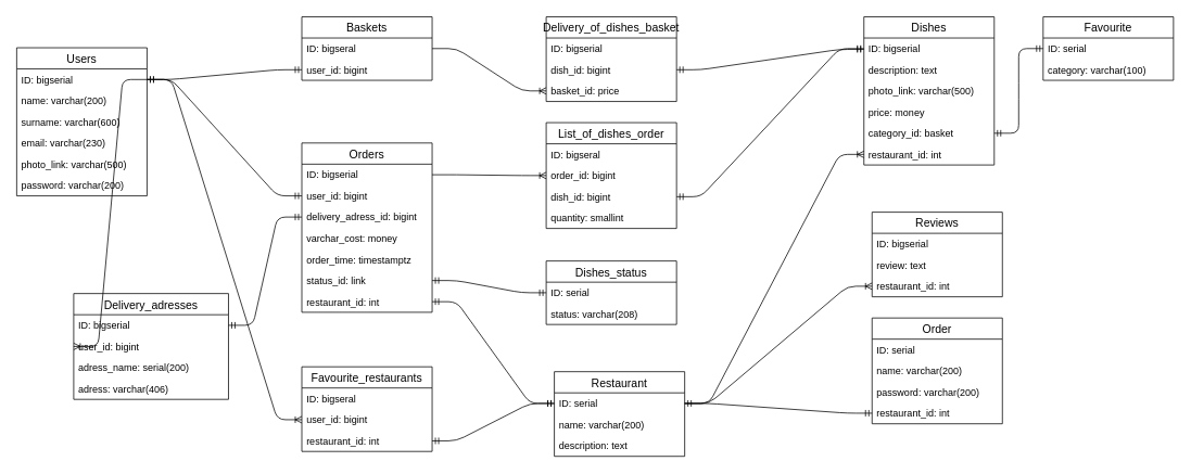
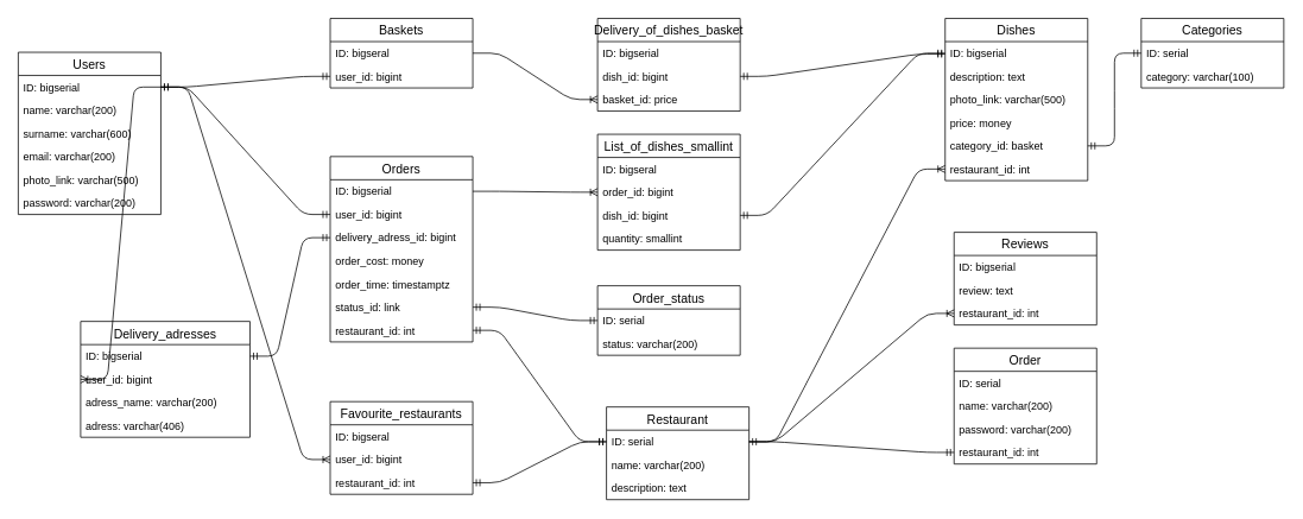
- <mxCell id="55" value="Favourite" style="swimlane;fontStyle=0;childLayout=stackLayout;horizontal=1;startSize=26;horizontalStack=0;resizeParent=1;resizeParentMax=0;resizeLast=0;collapsible=1;marginBottom=0;align=center;fontSize=14;" parent="1" vertex="1"><mxGeometry x="1280" y="20" width="160" height="78" as="geometry" /></mxCell>
+ <mxCell id="55" value="Categories" style="swimlane;fontStyle=0;childLayout=stackLayout;horizontal=1;startSize=26;horizontalStack=0;resizeParent=1;resizeParentMax=0;resizeLast=0;collapsible=1;marginBottom=0;align=center;fontSize=14;" parent="1" vertex="1"><mxGeometry x="1280" y="20" width="160" height="78" as="geometry" /></mxCell>
- <mxCell id="71" value="List_of_dishes_order" style="swimlane;fontStyle=0;childLayout=stackLayout;horizontal=1;startSize=26;horizontalStack=0;resizeParent=1;resizeParentMax=0;resizeLast=0;collapsible=1;marginBottom=0;align=center;fontSize=14;" parent="1" vertex="1"><mxGeometry x="670" y="150" width="160" height="130" as="geometry" /></mxCell>
+ <mxCell id="71" value="List_of_dishes_smallint" style="swimlane;fontStyle=0;childLayout=stackLayout;horizontal=1;startSize=26;horizontalStack=0;resizeParent=1;resizeParentMax=0;resizeLast=0;collapsible=1;marginBottom=0;align=center;fontSize=14;" parent="1" vertex="1"><mxGeometry x="670" y="150" width="160" height="130" as="geometry" /></mxCell>
- <mxCell id="24" value="email: varchar(230)" style="text;strokeColor=none;fillColor=none;spacingLeft=4;spacingRight=4;overflow=hidden;rotatable=0;points=[[0,0.5],[1,0.5]];portConstraint=eastwest;fontSize=12;" parent="20" vertex="1"><mxGeometry y="104" width="160" height="26" as="geometry" /></mxCell>
+ <mxCell id="24" value="email: varchar(200)" style="text;strokeColor=none;fillColor=none;spacingLeft=4;spacingRight=4;overflow=hidden;rotatable=0;points=[[0,0.5],[1,0.5]];portConstraint=eastwest;fontSize=12;" parent="20" vertex="1"><mxGeometry y="104" width="160" height="26" as="geometry" /></mxCell>
- <mxCell id="38" value="varchar_cost: money" style="text;strokeColor=none;fillColor=none;spacingLeft=4;spacingRight=4;overflow=hidden;rotatable=0;points=[[0,0.5],[1,0.5]];portConstraint=eastwest;fontSize=12;" parent="34" vertex="1"><mxGeometry y="104" width="160" height="26" as="geometry" /></mxCell>
+ <mxCell id="38" value="order_cost: money" style="text;strokeColor=none;fillColor=none;spacingLeft=4;spacingRight=4;overflow=hidden;rotatable=0;points=[[0,0.5],[1,0.5]];portConstraint=eastwest;fontSize=12;" parent="34" vertex="1"><mxGeometry y="104" width="160" height="26" as="geometry" /></mxCell>
- <mxCell id="76" value="Dishes_status" style="swimlane;fontStyle=0;childLayout=stackLayout;horizontal=1;startSize=26;horizontalStack=0;resizeParent=1;resizeParentMax=0;resizeLast=0;collapsible=1;marginBottom=0;align=center;fontSize=14;" parent="1" vertex="1"><mxGeometry x="670" y="320" width="160" height="78" as="geometry" /></mxCell>
+ <mxCell id="76" value="Order_status" style="swimlane;fontStyle=0;childLayout=stackLayout;horizontal=1;startSize=26;horizontalStack=0;resizeParent=1;resizeParentMax=0;resizeLast=0;collapsible=1;marginBottom=0;align=center;fontSize=14;" parent="1" vertex="1"><mxGeometry x="670" y="320" width="160" height="78" as="geometry" /></mxCell>
- <mxCell id="78" value="status: varchar(208)" style="text;strokeColor=none;fillColor=none;spacingLeft=4;spacingRight=4;overflow=hidden;rotatable=0;points=[[0,0.5],[1,0.5]];portConstraint=eastwest;fontSize=12;" parent="76" vertex="1"><mxGeometry y="52" width="160" height="26" as="geometry" /></mxCell>
+ <mxCell id="78" value="status: varchar(200)" style="text;strokeColor=none;fillColor=none;spacingLeft=4;spacingRight=4;overflow=hidden;rotatable=0;points=[[0,0.5],[1,0.5]];portConstraint=eastwest;fontSize=12;" parent="76" vertex="1"><mxGeometry y="52" width="160" height="26" as="geometry" /></mxCell>
- <mxCell id="67" value="adress_name: serial(200)" style="text;strokeColor=none;fillColor=none;spacingLeft=4;spacingRight=4;overflow=hidden;rotatable=0;points=[[0,0.5],[1,0.5]];portConstraint=eastwest;fontSize=12;" parent="64" vertex="1"><mxGeometry y="78" width="190" height="26" as="geometry" /></mxCell>
+ <mxCell id="67" value="adress_name: varchar(200)" style="text;strokeColor=none;fillColor=none;spacingLeft=4;spacingRight=4;overflow=hidden;rotatable=0;points=[[0,0.5],[1,0.5]];portConstraint=eastwest;fontSize=12;" parent="64" vertex="1"><mxGeometry y="78" width="190" height="26" as="geometry" /></mxCell>
